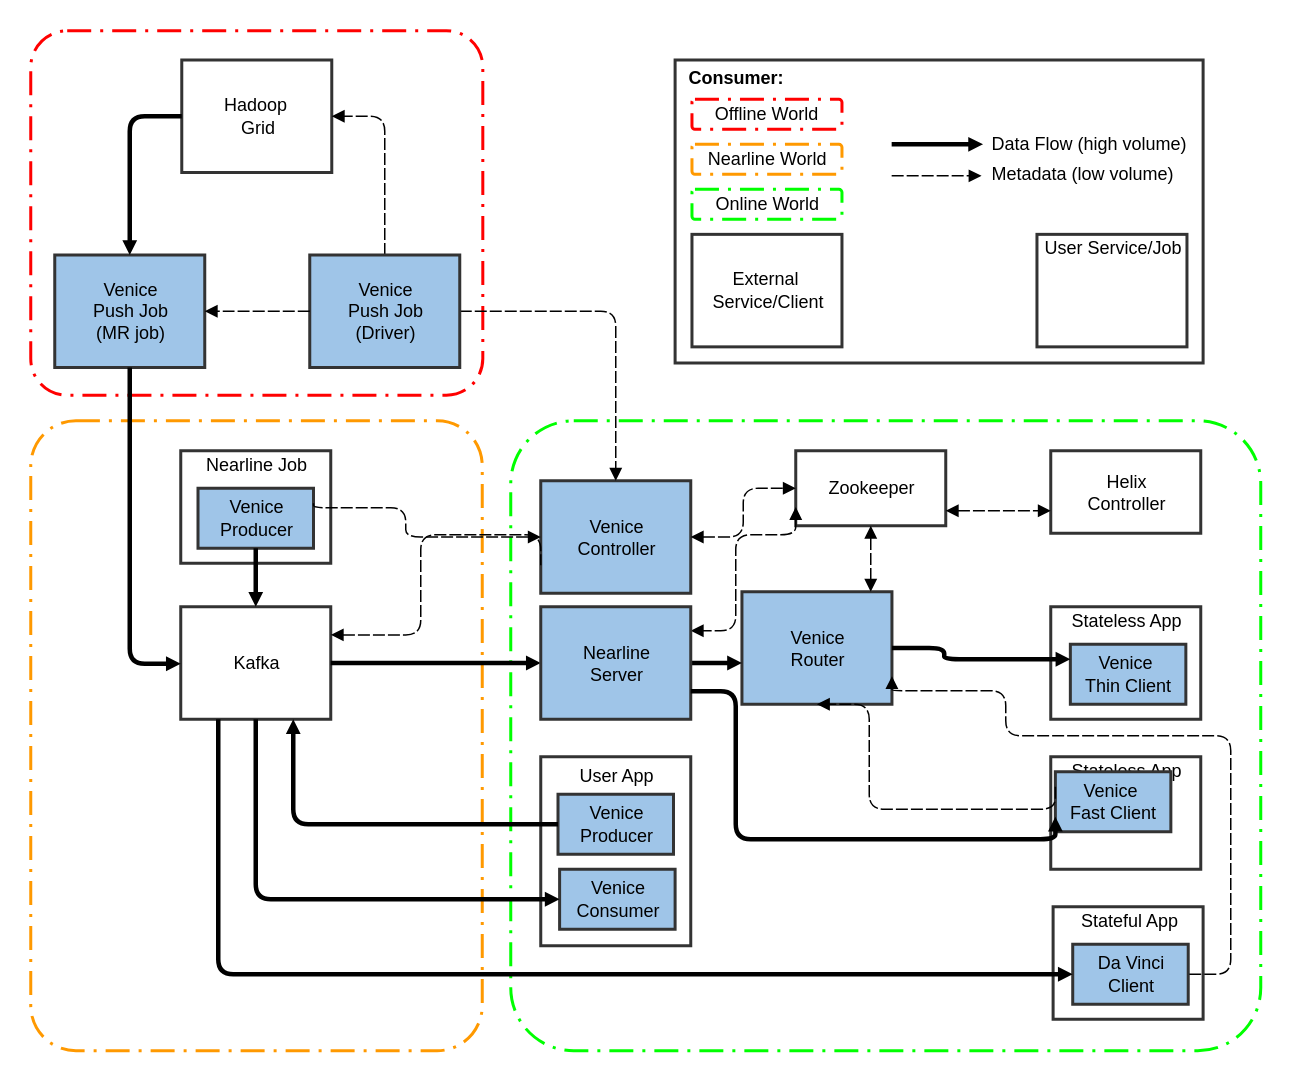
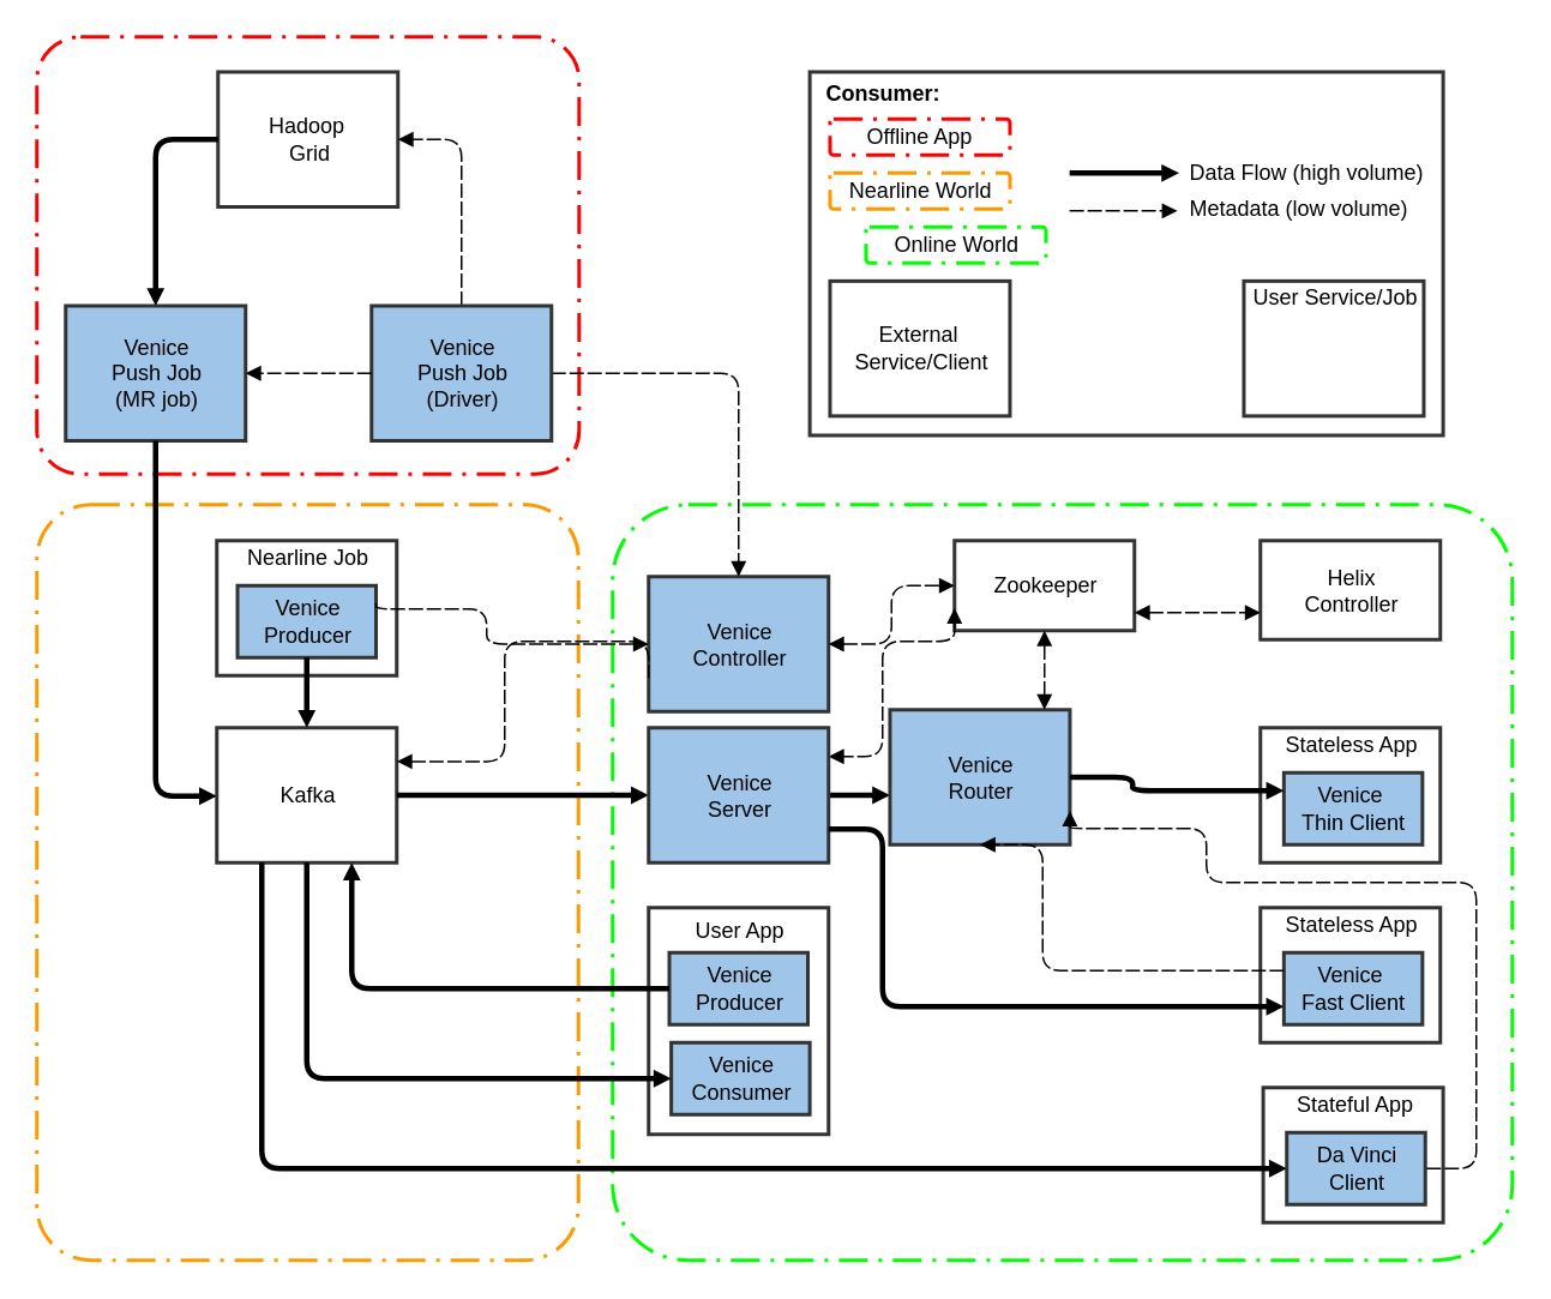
- <mxCell id="20" value="&lt;div style='width: 95.71px;height:auto;word-break: break-word;'&gt;&lt;div align=&quot;center&quot;&gt;&lt;span style=&quot;font-size:12px;text-decoration:none;font-family:Arial; line-height: 0;&quot;&gt;&lt;span style=&quot;text-decoration:none; line-height: normal;&quot;&gt;Offline World&lt;/span&gt;&lt;/span&gt;&lt;/div&gt;&lt;/div&gt;" style="shape=rect;rounded=1;arcSize=10;dashed=1;fillColor=none;dashPattern=8 3 1 3;strokeWidth=2;points=[[0.25,0,0],[0.5,0,0],[0.75,0,0],[1,0.25,0],[1,0.5,0],[1,0.75,0],[0.75,1,0],[0.5,1,0],[0.25,1,0],[0,0.75,0],[0,0.5,0],[0,0.25,0]];;shadow=0;strokeColor=#ff0000;opacity=100.0;html=1;nl2Br=0;verticalAlign=middle;align=center;spacingLeft=0.645;spacingRight=0;whiteSpace=wrap;gliffyId=58;" parent="1" vertex="1"><mxGeometry x="460.81" y="65.74" width="100" height="20" as="geometry" /></mxCell>
+ <mxCell id="20" value="&lt;div style='width: 95.71px;height:auto;word-break: break-word;'&gt;&lt;div align=&quot;center&quot;&gt;&lt;span style=&quot;font-size:12px;text-decoration:none;font-family:Arial; line-height: 0;&quot;&gt;&lt;span style=&quot;text-decoration:none; line-height: normal;&quot;&gt;Offline App&lt;/span&gt;&lt;/span&gt;&lt;/div&gt;&lt;/div&gt;" style="shape=rect;rounded=1;arcSize=10;dashed=1;fillColor=none;dashPattern=8 3 1 3;strokeWidth=2;points=[[0.25,0,0],[0.5,0,0],[0.75,0,0],[1,0.25,0],[1,0.5,0],[1,0.75,0],[0.75,1,0],[0.5,1,0],[0.25,1,0],[0,0.75,0],[0,0.5,0],[0,0.25,0]];;shadow=0;strokeColor=#ff0000;opacity=100.0;html=1;nl2Br=0;verticalAlign=middle;align=center;spacingLeft=0.645;spacingRight=0;whiteSpace=wrap;gliffyId=58;" parent="1" vertex="1"><mxGeometry x="460.81" y="65.74" width="100" height="20" as="geometry" /></mxCell>
- <mxCell id="21" value="&lt;div style='width: 93.923px;height:auto;word-break: break-word;'&gt;&lt;div align=&quot;center&quot;&gt;&lt;span style=&quot;font-size:12px;text-decoration:none;font-family:Arial; line-height: 0;&quot;&gt;&lt;span style=&quot;text-decoration:none; line-height: normal;&quot;&gt;Online World&lt;/span&gt;&lt;/span&gt;&lt;/div&gt;&lt;/div&gt;" style="shape=rect;rounded=1;arcSize=10;dashed=1;fillColor=none;dashPattern=8 3 1 3;strokeWidth=2;points=[[0.25,0,0],[0.5,0,0],[0.75,0,0],[1,0.25,0],[1,0.5,0],[1,0.75,0],[0.75,1,0],[0.5,1,0],[0.25,1,0],[0,0.75,0],[0,0.5,0],[0,0.25,0]];;shadow=0;strokeColor=#00ff00;opacity=100.0;html=1;nl2Br=0;verticalAlign=middle;align=center;spacingLeft=1.538;spacingRight=0;whiteSpace=wrap;gliffyId=61;" parent="1" vertex="1"><mxGeometry x="460.81" y="125.74" width="100" height="20" as="geometry" /></mxCell>
+ <mxCell id="21" value="&lt;div style='width: 93.923px;height:auto;word-break: break-word;'&gt;&lt;div align=&quot;center&quot;&gt;&lt;span style=&quot;font-size:12px;text-decoration:none;font-family:Arial; line-height: 0;&quot;&gt;&lt;span style=&quot;text-decoration:none; line-height: normal;&quot;&gt;Online World&lt;/span&gt;&lt;/span&gt;&lt;/div&gt;&lt;/div&gt;" style="shape=rect;rounded=1;arcSize=10;dashed=1;fillColor=none;dashPattern=8 3 1 3;strokeWidth=2;points=[[0.25,0,0],[0.5,0,0],[0.75,0,0],[1,0.25,0],[1,0.5,0],[1,0.75,0],[0.75,1,0],[0.5,1,0],[0.25,1,0],[0,0.75,0],[0,0.5,0],[0,0.25,0]];;shadow=0;strokeColor=#00ff00;opacity=100.0;html=1;nl2Br=0;verticalAlign=middle;align=center;spacingLeft=1.538;spacingRight=0;whiteSpace=wrap;gliffyId=61;" parent="1" vertex="1"><mxGeometry x="480.81" y="125.74" width="100" height="20" as="geometry" /></mxCell>
- <mxCell id="28" value="&lt;div style='width: 93.0px;height:auto;word-break: break-word;'&gt;&lt;div align=&quot;center&quot;&gt;&lt;span style=&quot;font-size:12px;text-decoration:none;font-family:Arial; line-height: 0;&quot;&gt;&lt;span style=&quot;text-decoration:none; line-height: normal;&quot;&gt;Nearline&lt;/span&gt;&lt;/span&gt;&lt;/div&gt;&lt;div align=&quot;center&quot;&gt;&lt;span style=&quot;font-size:12px;text-decoration:none;font-family:Arial; line-height: 0;&quot;&gt;&lt;span style=&quot;text-decoration:none; line-height: normal;&quot;&gt;Server&lt;/span&gt;&lt;/span&gt;&lt;/div&gt;&lt;/div&gt;" style="shape=rect;shadow=0;strokeWidth=2;fillColor=#9fc5e8;strokeColor=#333333;opacity=100.0;html=1;nl2Br=0;verticalAlign=middle;align=center;spacingLeft=8.0;spacingRight=6;whiteSpace=wrap;gliffyId=7;" parent="1" vertex="1"><mxGeometry x="360" y="404" width="100" height="75" as="geometry" /></mxCell>
+ <mxCell id="28" value="&lt;div style='width: 93.0px;height:auto;word-break: break-word;'&gt;&lt;div align=&quot;center&quot;&gt;&lt;span style=&quot;font-size:12px;text-decoration:none;font-family:Arial; line-height: 0;&quot;&gt;&lt;span style=&quot;text-decoration:none; line-height: normal;&quot;&gt;Venice&lt;/span&gt;&lt;/span&gt;&lt;/div&gt;&lt;div align=&quot;center&quot;&gt;&lt;span style=&quot;font-size:12px;text-decoration:none;font-family:Arial; line-height: 0;&quot;&gt;&lt;span style=&quot;text-decoration:none; line-height: normal;&quot;&gt;Server&lt;/span&gt;&lt;/span&gt;&lt;/div&gt;&lt;/div&gt;" style="shape=rect;shadow=0;strokeWidth=2;fillColor=#9fc5e8;strokeColor=#333333;opacity=100.0;html=1;nl2Br=0;verticalAlign=middle;align=center;spacingLeft=8.0;spacingRight=6;whiteSpace=wrap;gliffyId=7;" parent="1" vertex="1"><mxGeometry x="360" y="404" width="100" height="75" as="geometry" /></mxCell>
- <mxCell id="40" value="&lt;div style=&quot;width: 70.92px;height:auto;word-break: break-word;&quot;&gt;&lt;div align=&quot;center&quot;&gt;&lt;span style=&quot;font-size:12px;text-decoration:none;font-family:Arial; line-height: 0;&quot;&gt;&lt;span style=&quot;text-decoration:none; line-height: normal;&quot;&gt;Venice&amp;nbsp;&lt;/span&gt;&lt;/span&gt;&lt;/div&gt;&lt;div align=&quot;center&quot;&gt;&lt;span style=&quot;font-size:12px;text-decoration:none;font-family:Arial; line-height: 0;&quot;&gt;&lt;span style=&quot;text-decoration:none; line-height: normal;&quot;&gt;Fast Client&lt;/span&gt;&lt;/span&gt;&lt;/div&gt;&lt;/div&gt;" style="shape=rect;shadow=0;strokeWidth=2;fillColor=#9fc5e8;strokeColor=#333333;opacity=100.0;html=1;nl2Br=0;verticalAlign=middle;align=center;spacingLeft=7.54;spacingRight=6;whiteSpace=wrap;gliffyId=238;" parent="38" vertex="1"><mxGeometry x="3.074" y="10" width="77" height="40" as="geometry" /></mxCell>
+ <mxCell id="40" value="&lt;div style=&quot;width: 70.92px;height:auto;word-break: break-word;&quot;&gt;&lt;div align=&quot;center&quot;&gt;&lt;span style=&quot;font-size:12px;text-decoration:none;font-family:Arial; line-height: 0;&quot;&gt;&lt;span style=&quot;text-decoration:none; line-height: normal;&quot;&gt;Venice&amp;nbsp;&lt;/span&gt;&lt;/span&gt;&lt;/div&gt;&lt;div align=&quot;center&quot;&gt;&lt;span style=&quot;font-size:12px;text-decoration:none;font-family:Arial; line-height: 0;&quot;&gt;&lt;span style=&quot;text-decoration:none; line-height: normal;&quot;&gt;Fast Client&lt;/span&gt;&lt;/span&gt;&lt;/div&gt;&lt;/div&gt;" style="shape=rect;shadow=0;strokeWidth=2;fillColor=#9fc5e8;strokeColor=#333333;opacity=100.0;html=1;nl2Br=0;verticalAlign=middle;align=center;spacingLeft=7.54;spacingRight=6;whiteSpace=wrap;gliffyId=238;" parent="38" vertex="1"><mxGeometry x="13.074" y="25" width="77" height="40" as="geometry" /></mxCell>
